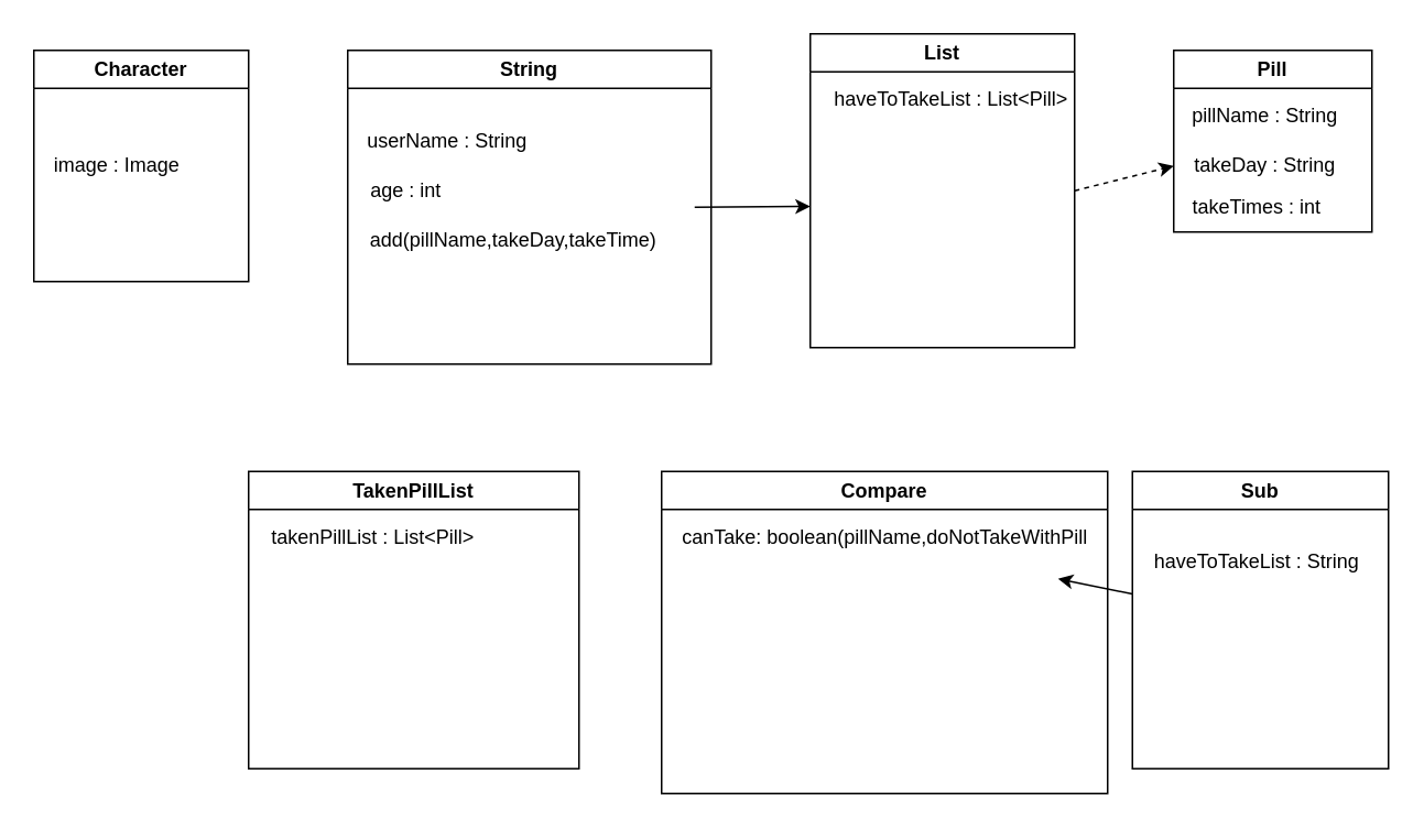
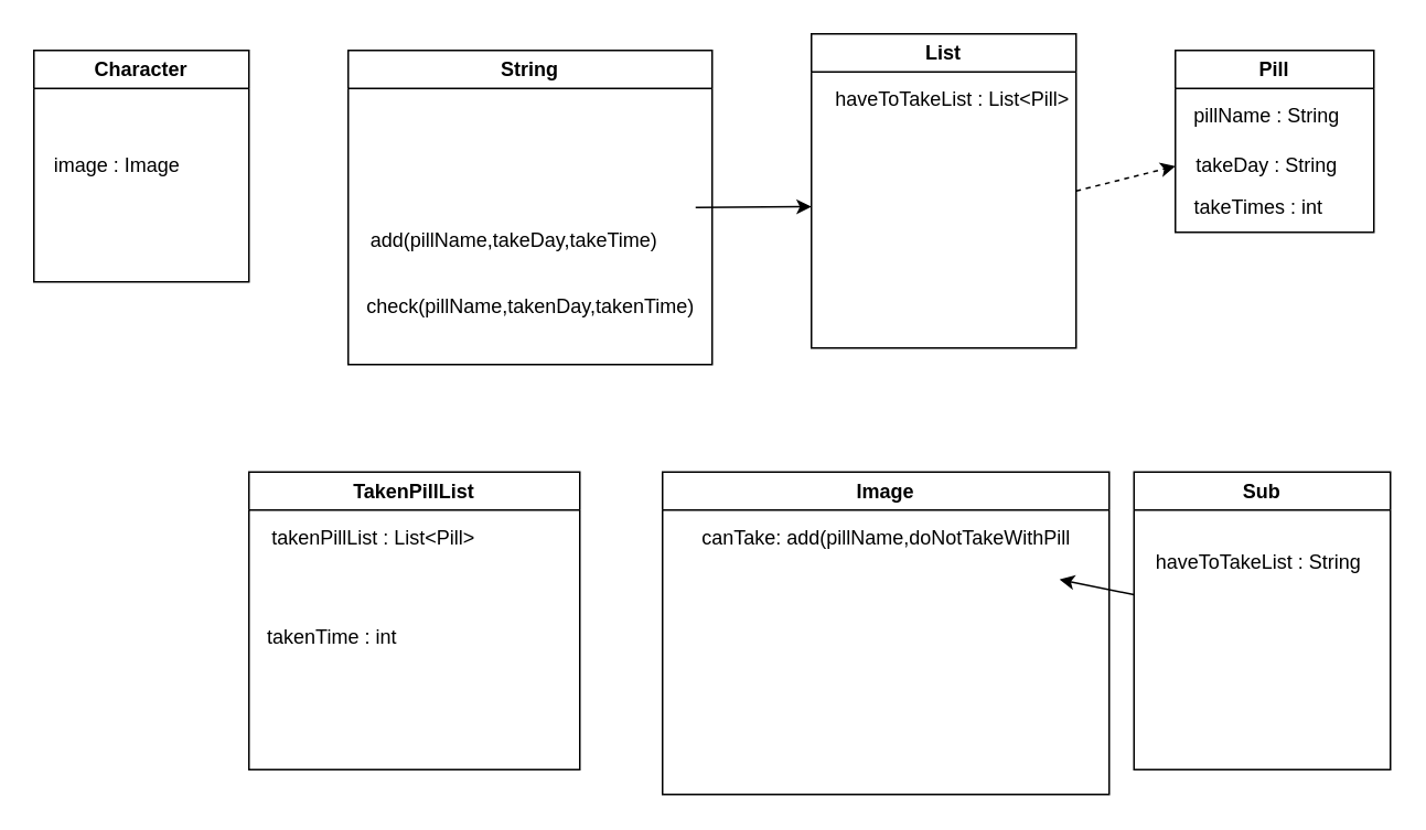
- <mxCell id="5" value="userName : String" style="text;html=1;align=center;verticalAlign=middle;resizable=0;points=[];autosize=1;strokeColor=none;fillColor=none;" vertex="1" parent="4"><mxGeometry y="40" width="120" height="30" as="geometry" /></mxCell>
- <mxCell id="6" value="age : int" style="text;html=1;align=center;verticalAlign=middle;resizable=0;points=[];autosize=1;strokeColor=none;fillColor=none;" vertex="1" parent="4"><mxGeometry y="70" width="70" height="30" as="geometry" /></mxCell>
+ <mxCell id="8" value="check(pillName,takenDay,takenTime)" style="text;html=1;align=center;verticalAlign=middle;resizable=0;points=[];autosize=1;strokeColor=none;fillColor=none;" vertex="1" parent="4"><mxGeometry y="140" width="220" height="30" as="geometry" /></mxCell>
- <mxCell id="18" value="Compare" style="swimlane;whiteSpace=wrap;html=1;" vertex="1" parent="1"><mxGeometry x="400" y="285" width="270" height="195" as="geometry" /></mxCell>
+ <mxCell id="18" value="Image" style="swimlane;whiteSpace=wrap;html=1;" vertex="1" parent="1"><mxGeometry x="400" y="285" width="270" height="195" as="geometry" /></mxCell>
- <mxCell id="19" value="canTake: boolean(pillName,doNotTakeWithPill" style="text;html=1;align=center;verticalAlign=middle;resizable=0;points=[];autosize=1;strokeColor=none;fillColor=none;" vertex="1" parent="18"><mxGeometry y="25" width="270" height="30" as="geometry" /></mxCell>
+ <mxCell id="19" value="canTake: add(pillName,doNotTakeWithPill" style="text;html=1;align=center;verticalAlign=middle;resizable=0;points=[];autosize=1;strokeColor=none;fillColor=none;" vertex="1" parent="18"><mxGeometry y="25" width="270" height="30" as="geometry" /></mxCell>
+ <mxCell id="14" value="takenTime : int" style="text;html=1;align=center;verticalAlign=middle;resizable=0;points=[];autosize=1;strokeColor=none;fillColor=none;" vertex="1" parent="12"><mxGeometry y="85" width="100" height="30" as="geometry" /></mxCell>
